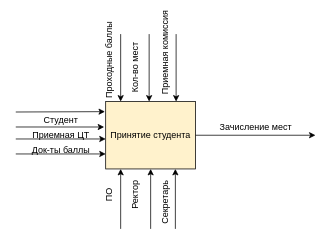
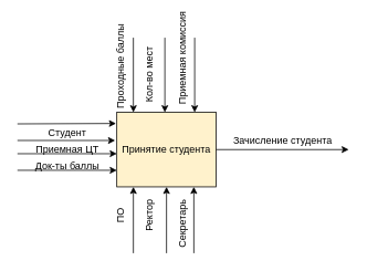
- <mxCell id="17" value="Зачисление мест" style="text;html=1;resizable=0;autosize=1;align=center;verticalAlign=middle;points=[];fillColor=none;strokeColor=none;rounded=0;" vertex="1" parent="1"><mxGeometry x="270" y="130" width="140" height="30" as="geometry" /></mxCell>
+ <mxCell id="17" value="Зачисление студента" style="text;html=1;resizable=0;autosize=1;align=center;verticalAlign=middle;points=[];fillColor=none;strokeColor=none;rounded=0;" vertex="1" parent="1"><mxGeometry x="270" y="130" width="140" height="30" as="geometry" /></mxCell>
